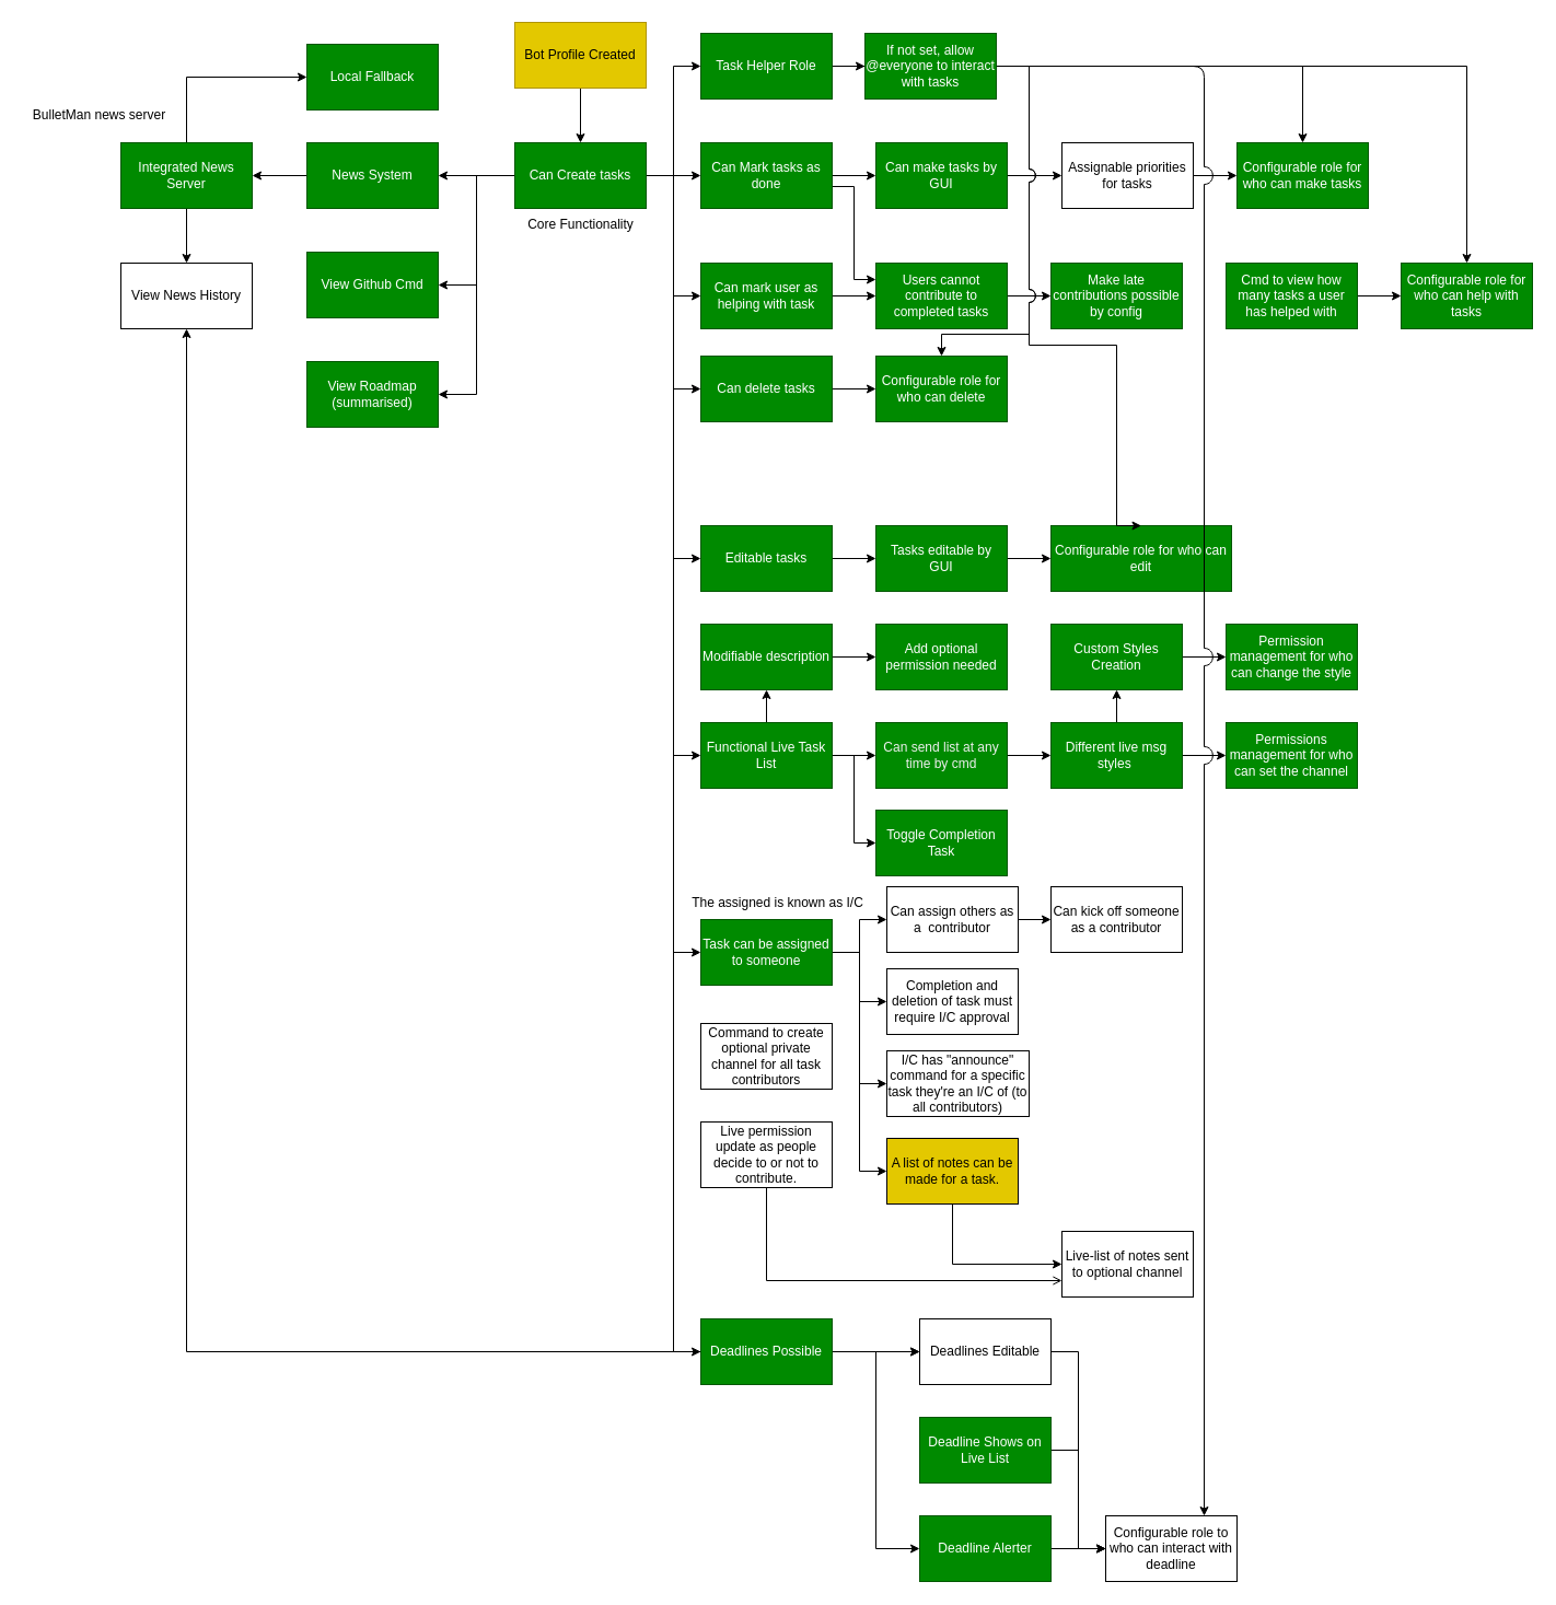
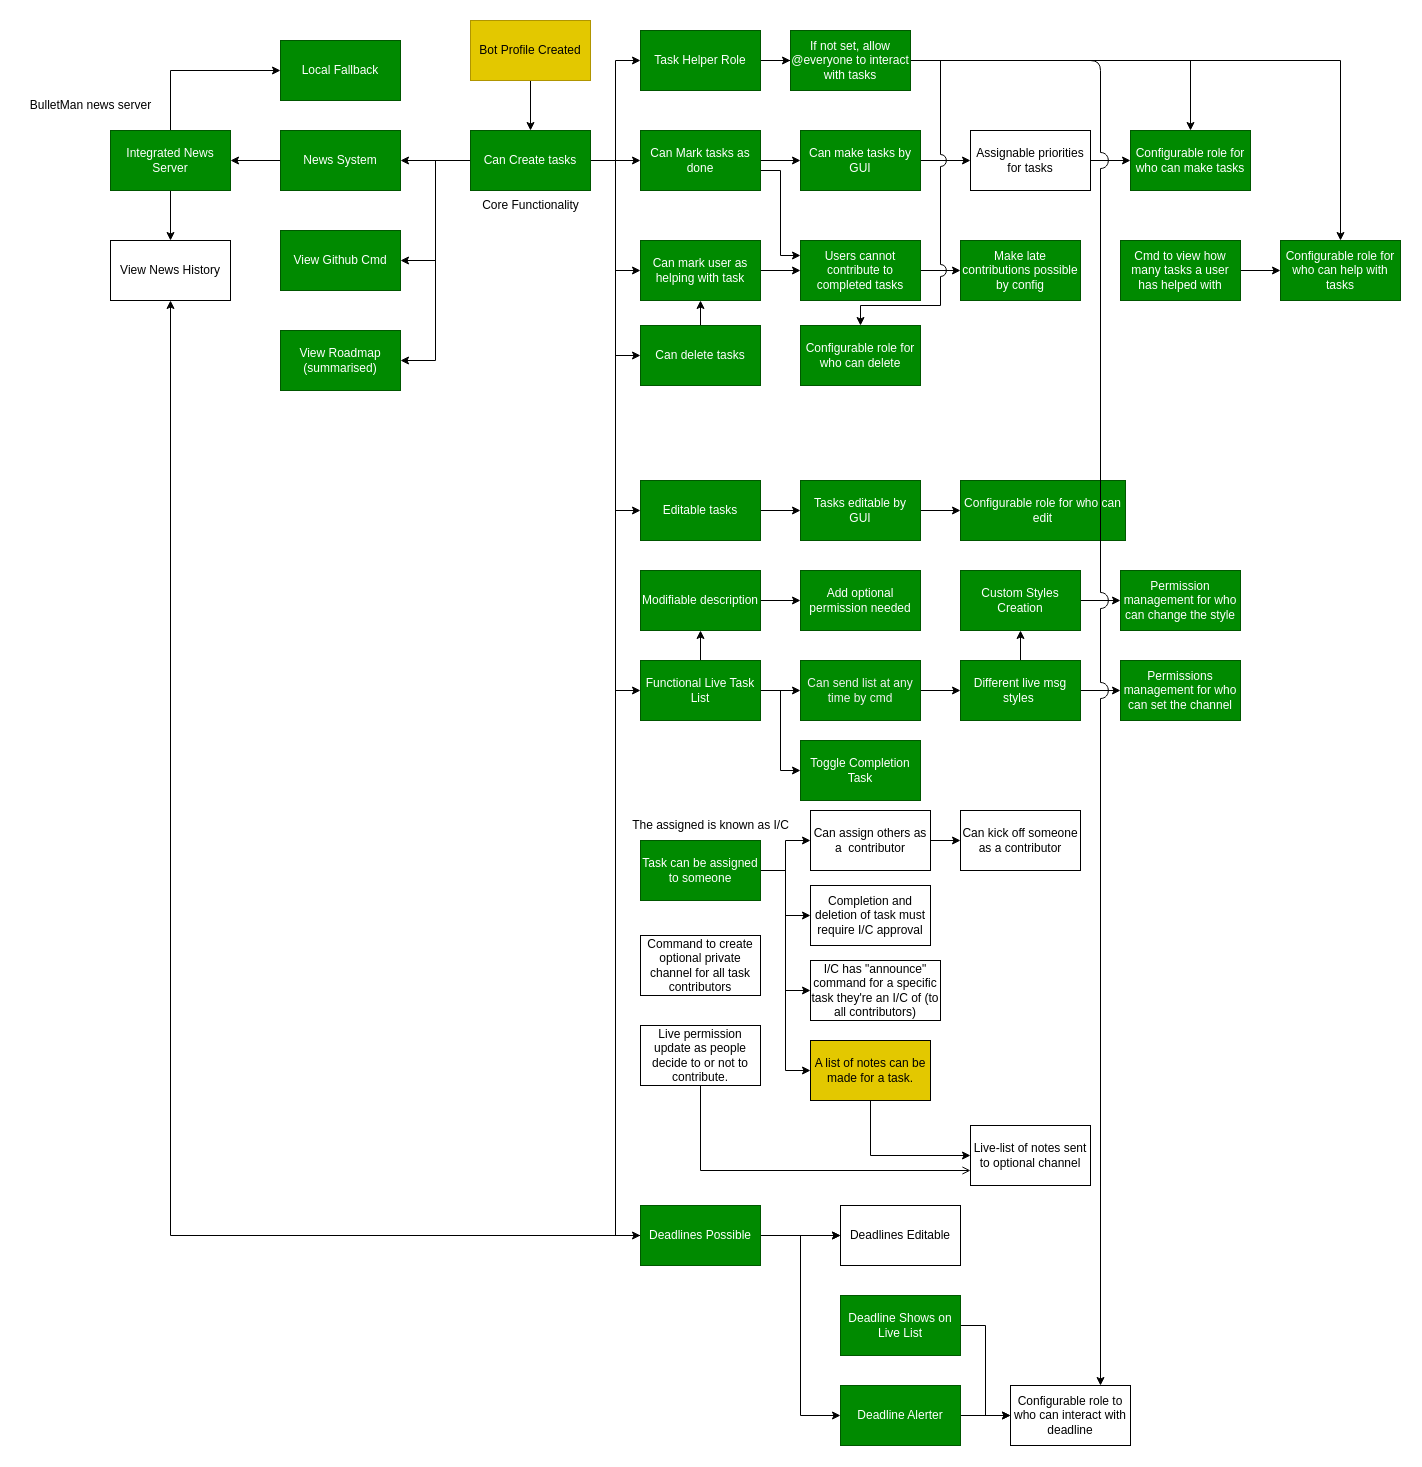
- <mxCell id="99" style="edgeStyle=orthogonalEdgeStyle;rounded=0;orthogonalLoop=1;jettySize=auto;html=1;entryX=0.5;entryY=0;entryDx=0;entryDy=0;jumpStyle=arc;jumpSize=12;" parent="1" source="102" target="87" edge="1"><mxGeometry relative="1" as="geometry"><Array as="points"><mxPoint x="940" y="60" /><mxPoint x="940" y="315" /><mxPoint x="1020" y="315" /></Array></mxGeometry></mxCell>
- <mxCell id="21" value="" style="edgeStyle=orthogonalEdgeStyle;rounded=0;orthogonalLoop=1;jettySize=auto;html=1;" parent="1" source="22" target="88" edge="1"><mxGeometry relative="1" as="geometry" /></mxCell>
+ <mxCell id="21" value="" style="edgeStyle=orthogonalEdgeStyle;rounded=0;orthogonalLoop=1;jettySize=auto;html=1;" parent="1" source="22" target="20" edge="1"><mxGeometry relative="1" as="geometry" /></mxCell>
- <mxCell id="9" style="edgeStyle=orthogonalEdgeStyle;rounded=0;orthogonalLoop=1;jettySize=auto;html=1;entryX=0;entryY=0.5;entryDx=0;entryDy=0;" parent="1" source="15" target="41" edge="1"><mxGeometry relative="1" as="geometry" /></mxCell>
- <mxCell id="52" style="edgeStyle=orthogonalEdgeStyle;rounded=0;orthogonalLoop=1;jettySize=auto;html=1;entryX=0;entryY=0.5;entryDx=0;entryDy=0;" parent="1" source="53" target="89" edge="1"><mxGeometry relative="1" as="geometry" /></mxCell>
